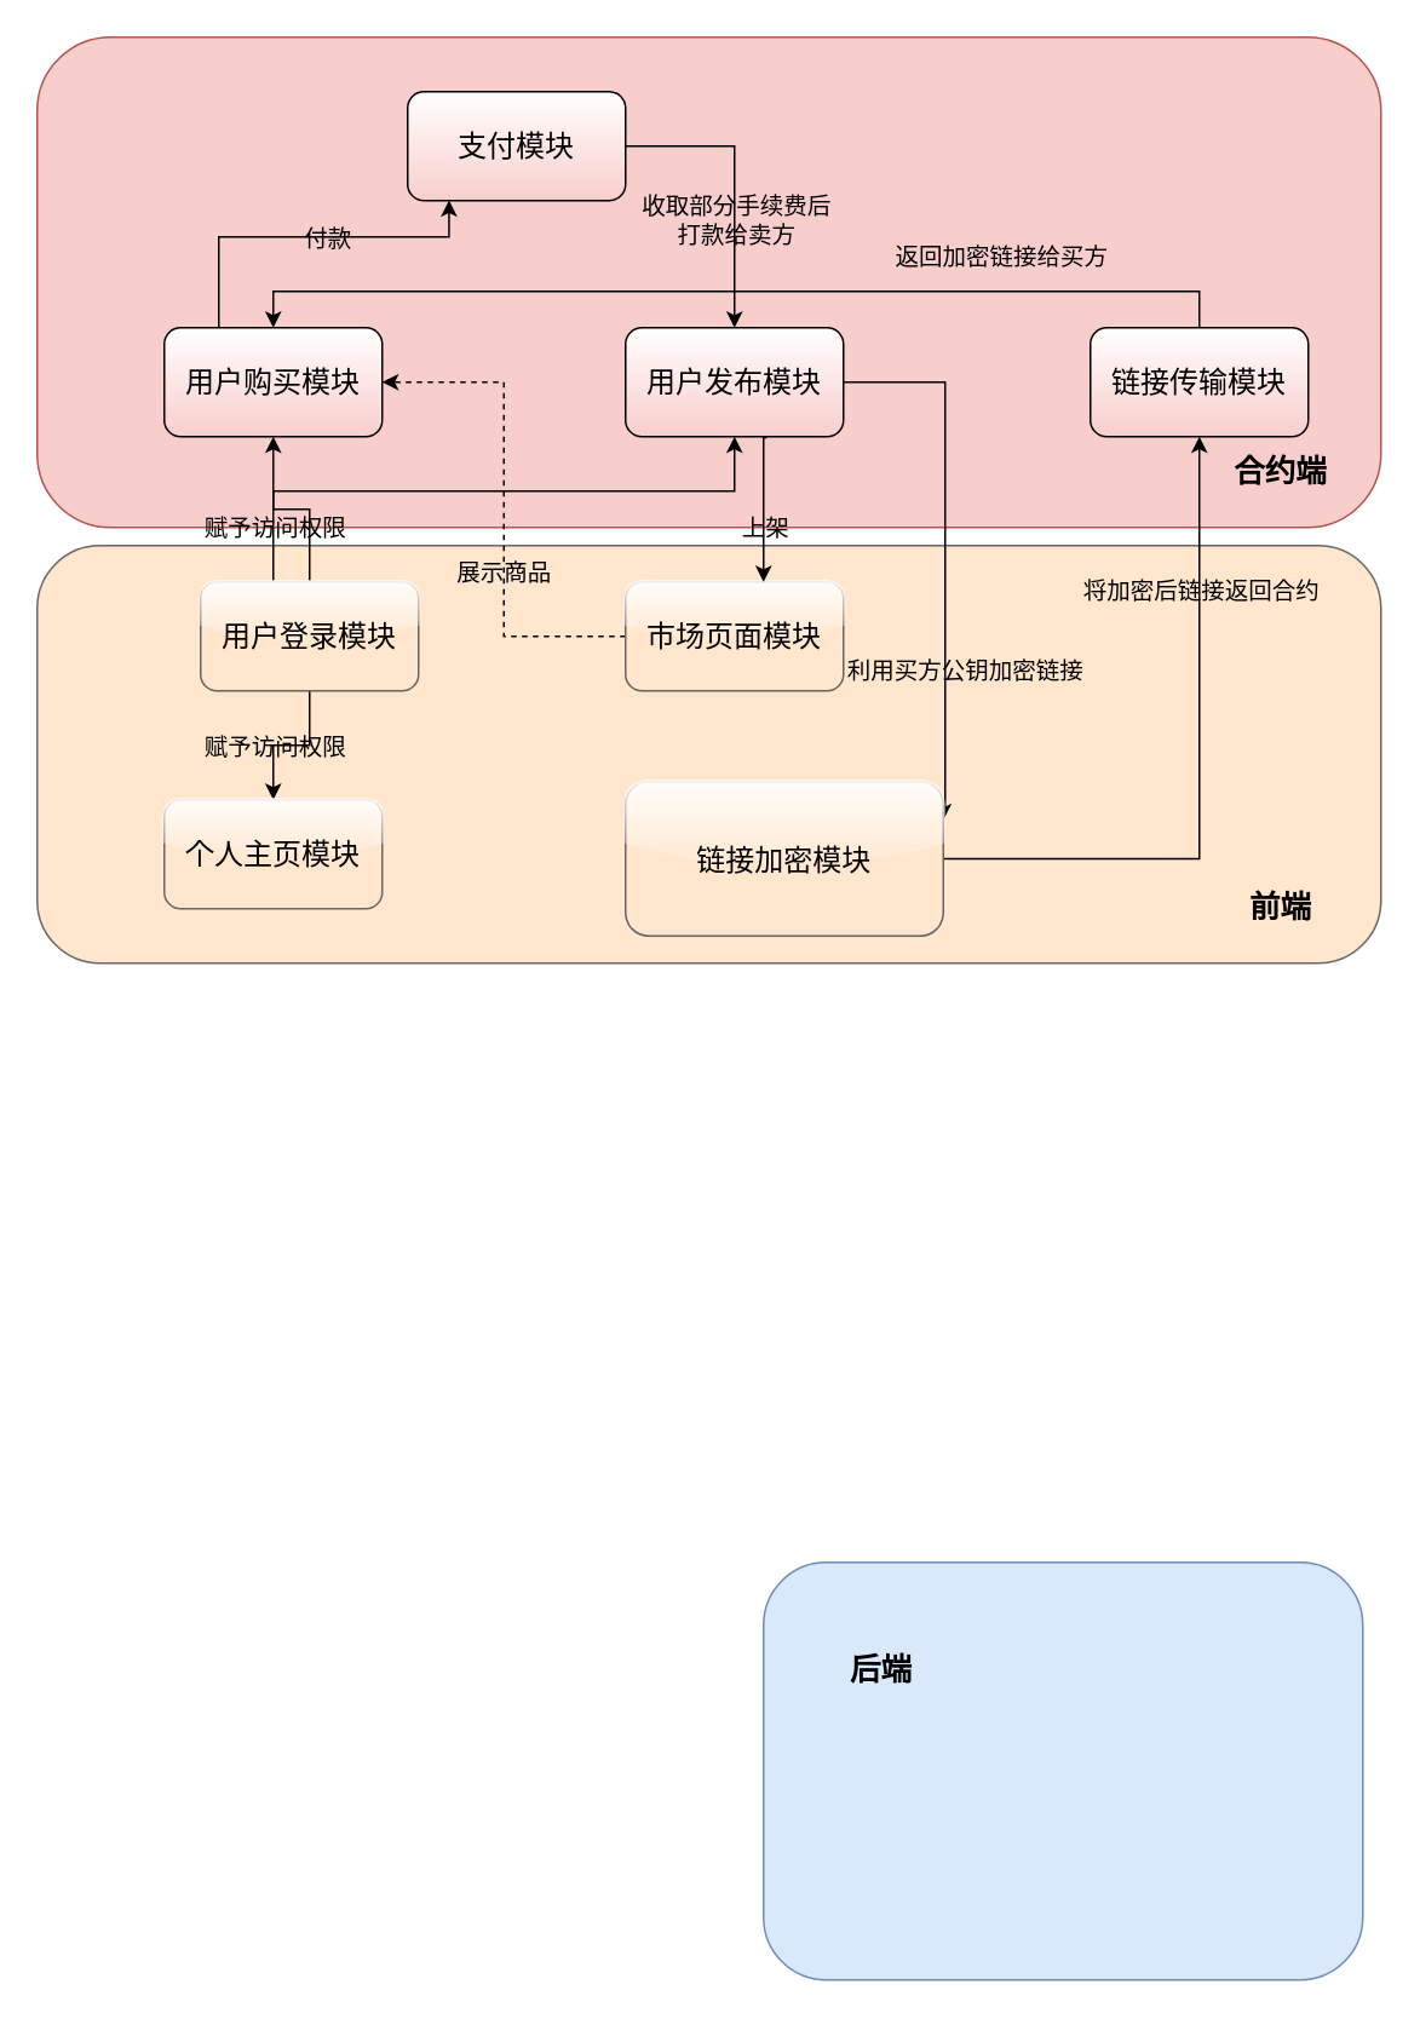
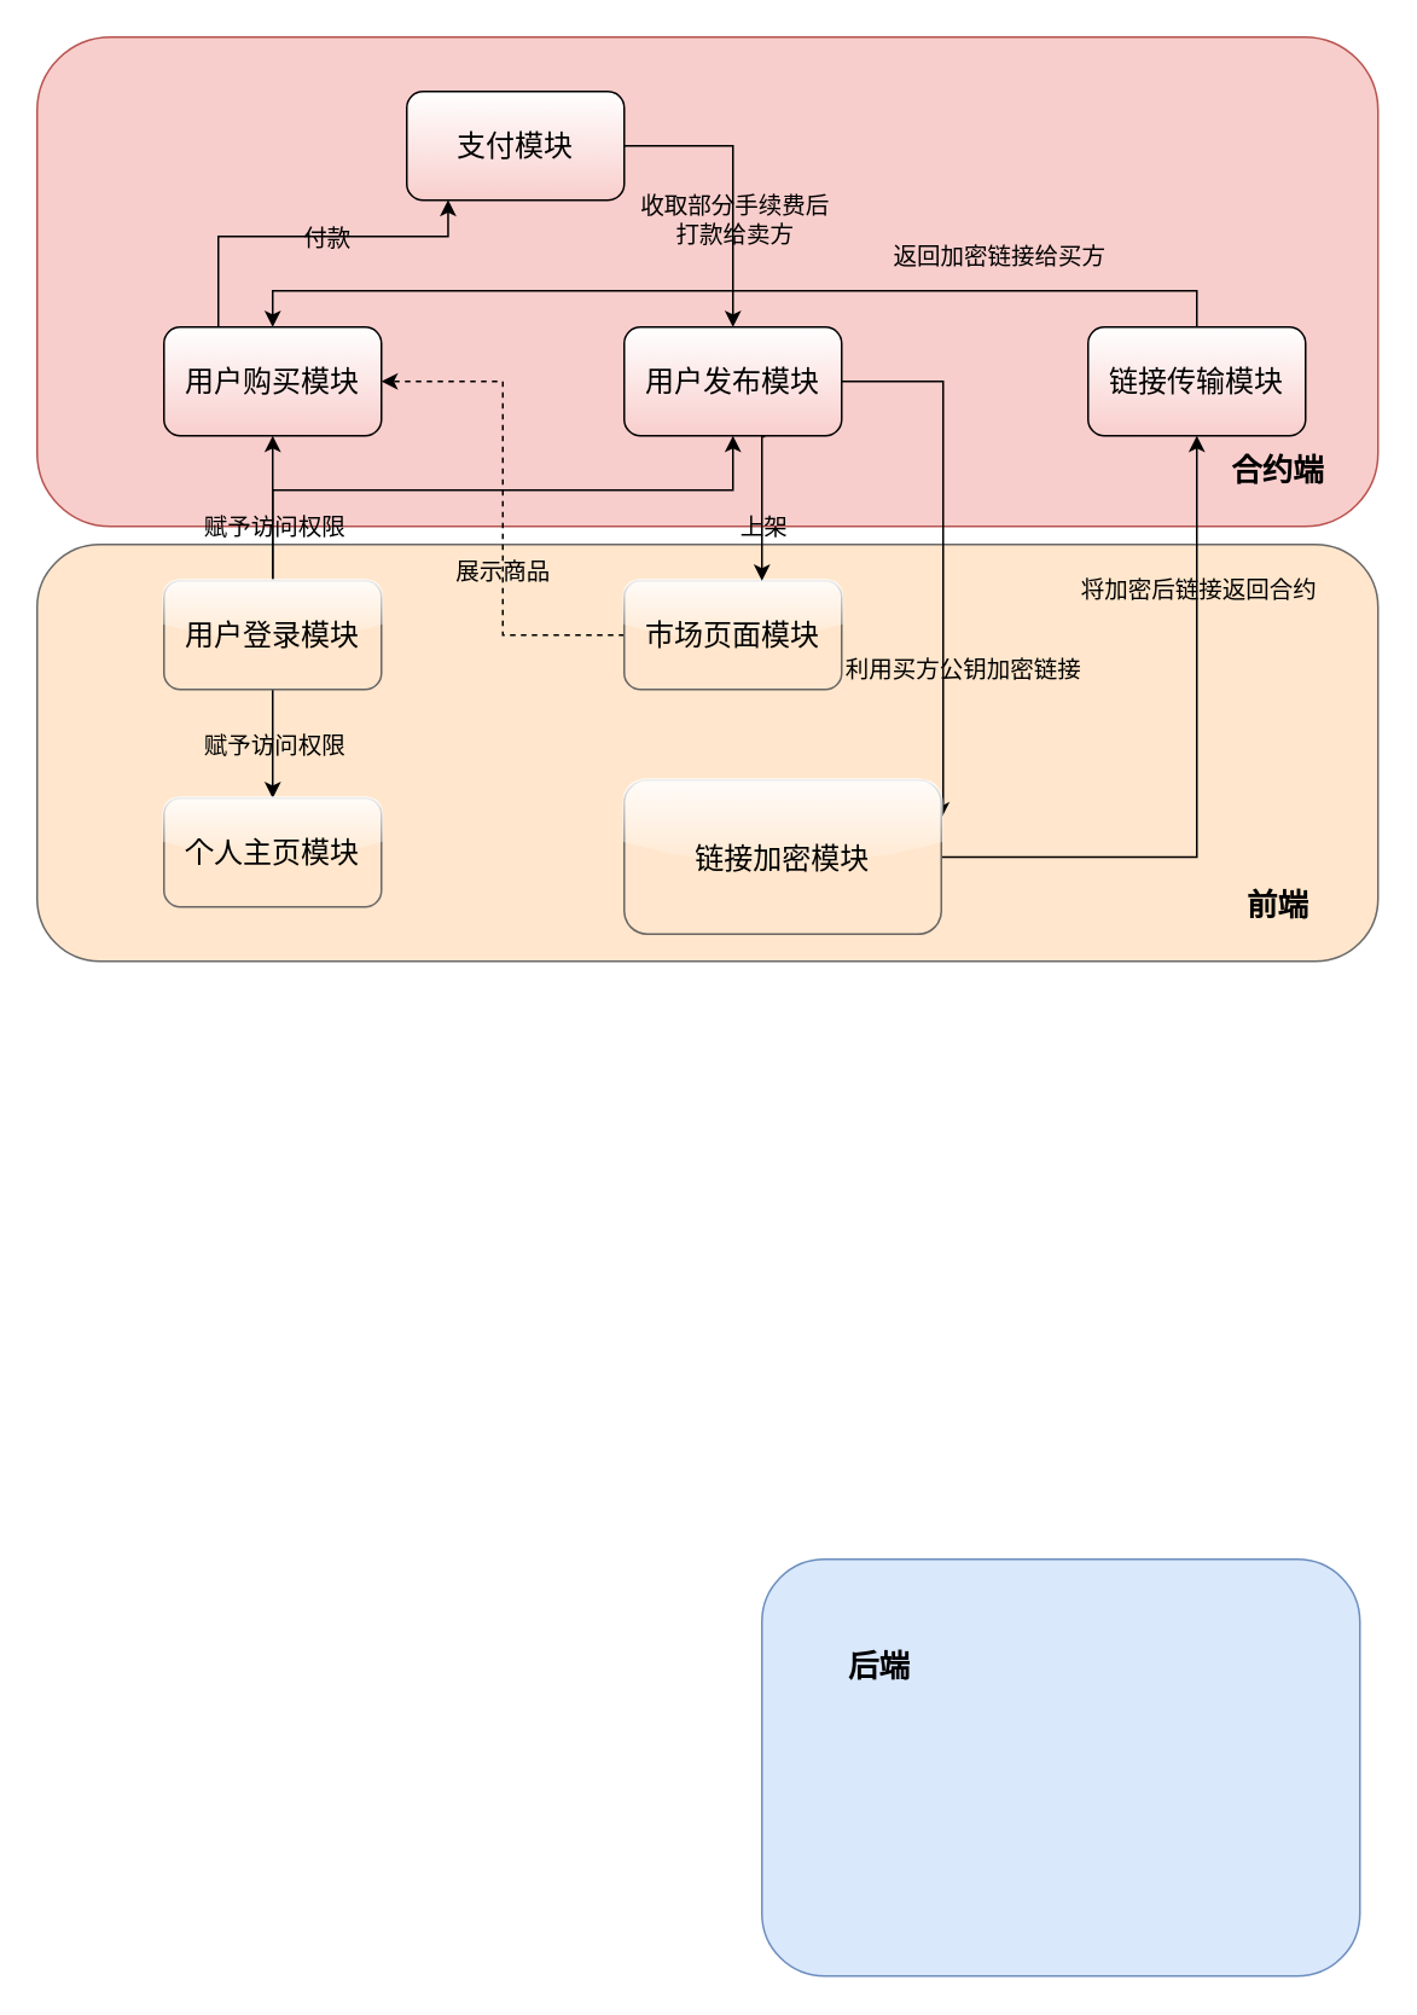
- <mxCell id="16" value="&lt;font style=&quot;font-size: 16px;&quot;&gt;用户登录模块&lt;/font&gt;" style="rounded=1;whiteSpace=wrap;html=1;fillColor=#ffe6cc;strokeColor=#676665;glass=1;horizontal=1;" vertex="1" parent="1"><mxGeometry x="110" y="320" width="120" height="60" as="geometry" /></mxCell>
+ <mxCell id="16" value="&lt;font style=&quot;font-size: 16px;&quot;&gt;用户登录模块&lt;/font&gt;" style="rounded=1;whiteSpace=wrap;html=1;fillColor=#ffe6cc;strokeColor=#676665;glass=1;horizontal=1;" vertex="1" parent="1"><mxGeometry x="90" y="320" width="120" height="60" as="geometry" /></mxCell>
